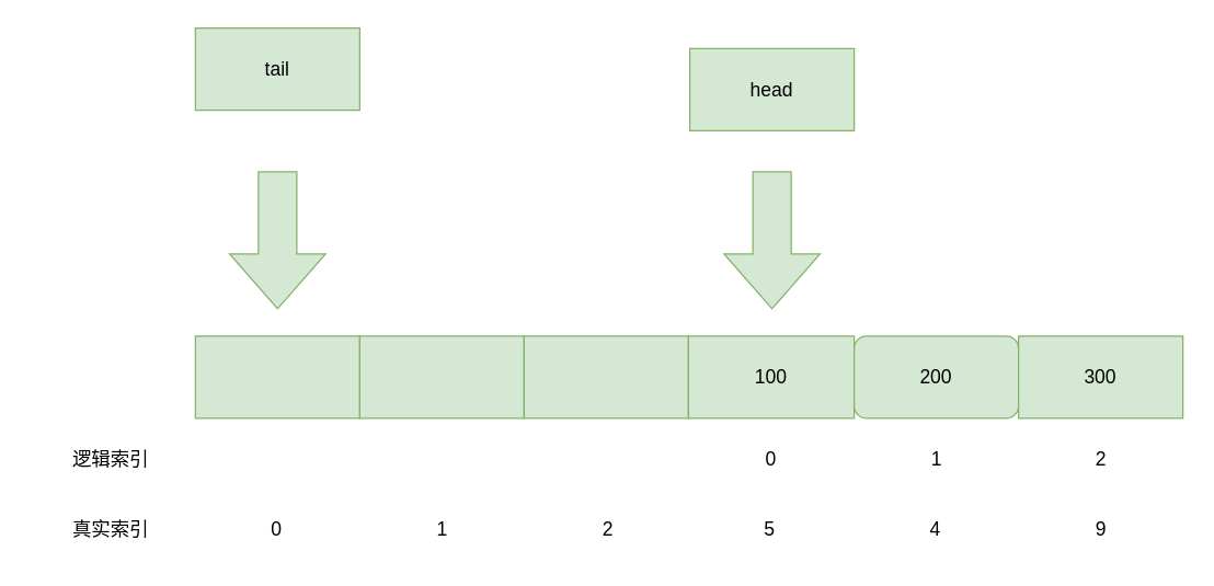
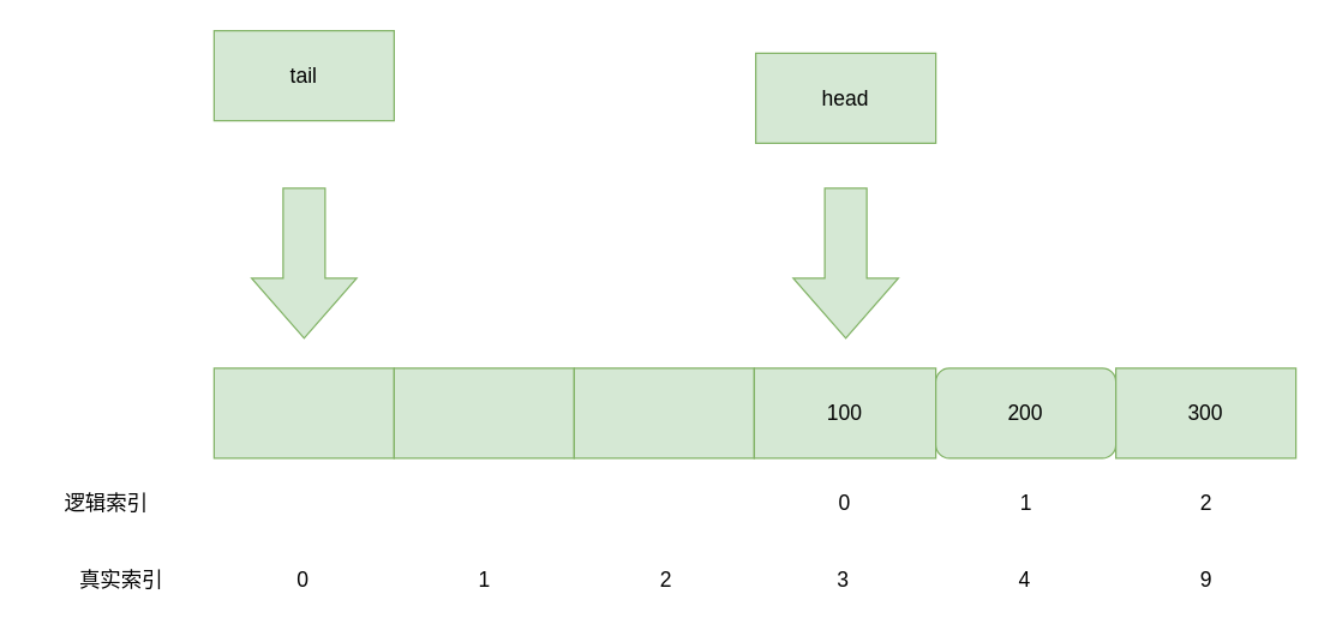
- <mxCell id="15" value="逻辑索引" style="text;html=1;strokeColor=none;fillColor=none;align=center;verticalAlign=middle;whiteSpace=wrap;rounded=0;fontSize=14;" parent="1" vertex="1"><mxGeometry x="20" y="315" width="121" height="40" as="geometry" /></mxCell>
+ <mxCell id="15" value="逻辑索引" style="text;html=1;strokeColor=none;fillColor=none;align=center;verticalAlign=middle;whiteSpace=wrap;rounded=0;fontSize=14;" parent="1" vertex="1"><mxGeometry x="10" y="315" width="121" height="40" as="geometry" /></mxCell>
- <mxCell id="20" value="5" style="text;html=1;strokeColor=none;fillColor=none;align=center;verticalAlign=middle;whiteSpace=wrap;rounded=0;fontSize=14;" vertex="1" parent="1"><mxGeometry x="501" y="366" width="121" height="40" as="geometry" /></mxCell>
+ <mxCell id="20" value="3" style="text;html=1;strokeColor=none;fillColor=none;align=center;verticalAlign=middle;whiteSpace=wrap;rounded=0;fontSize=14;" vertex="1" parent="1"><mxGeometry x="501" y="366" width="121" height="40" as="geometry" /></mxCell>
